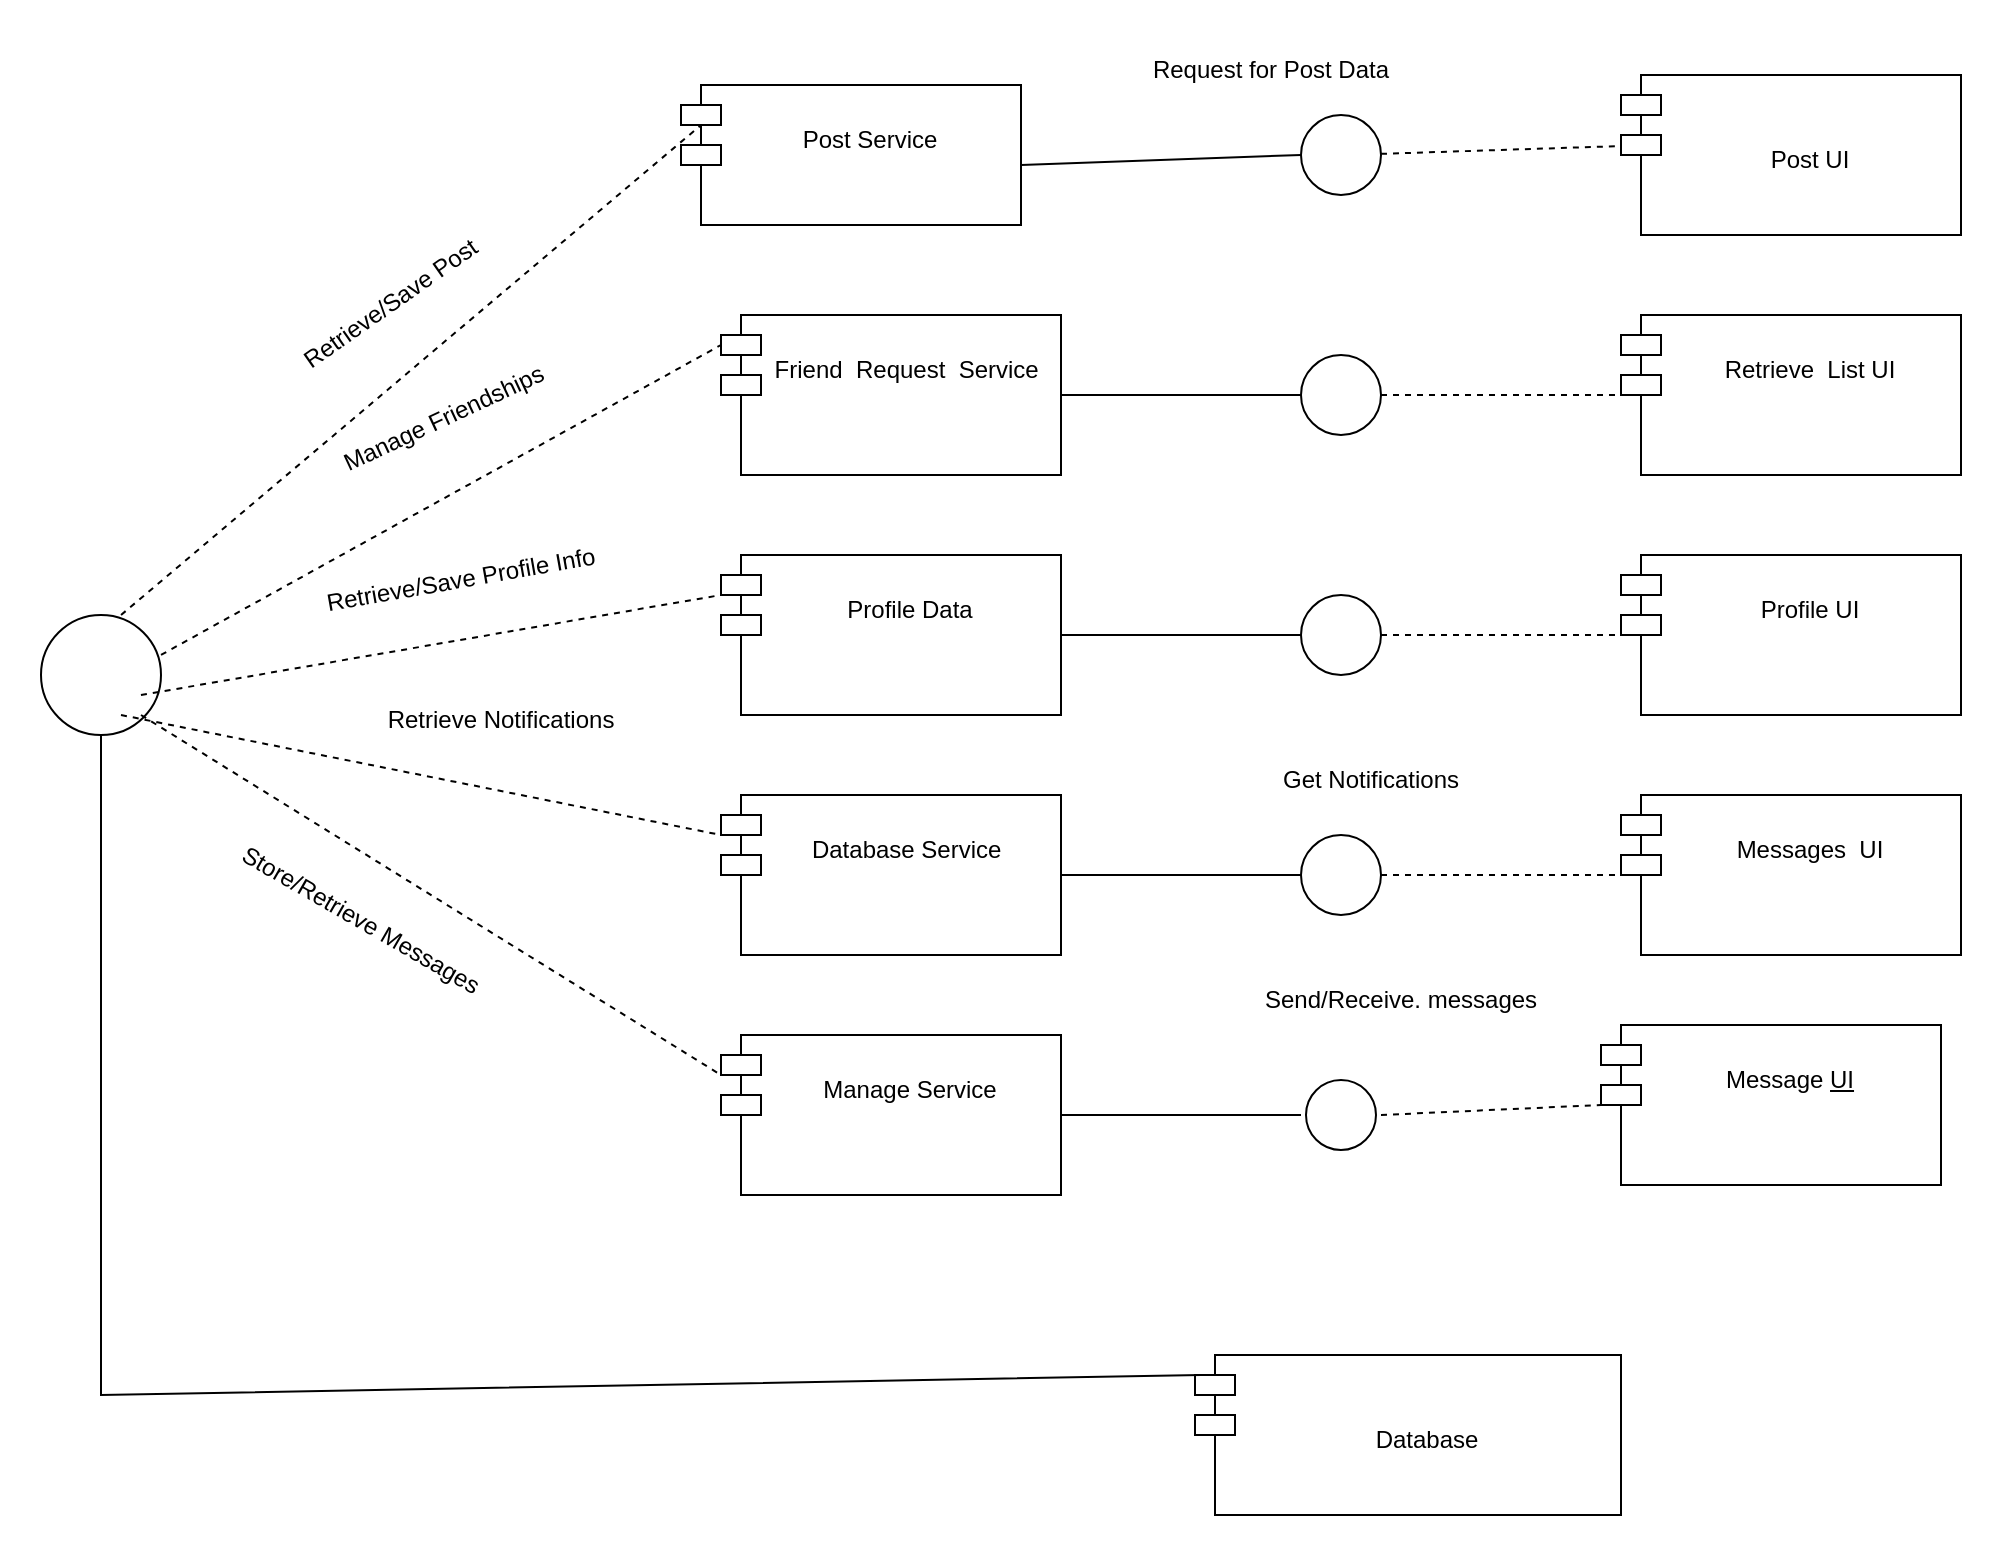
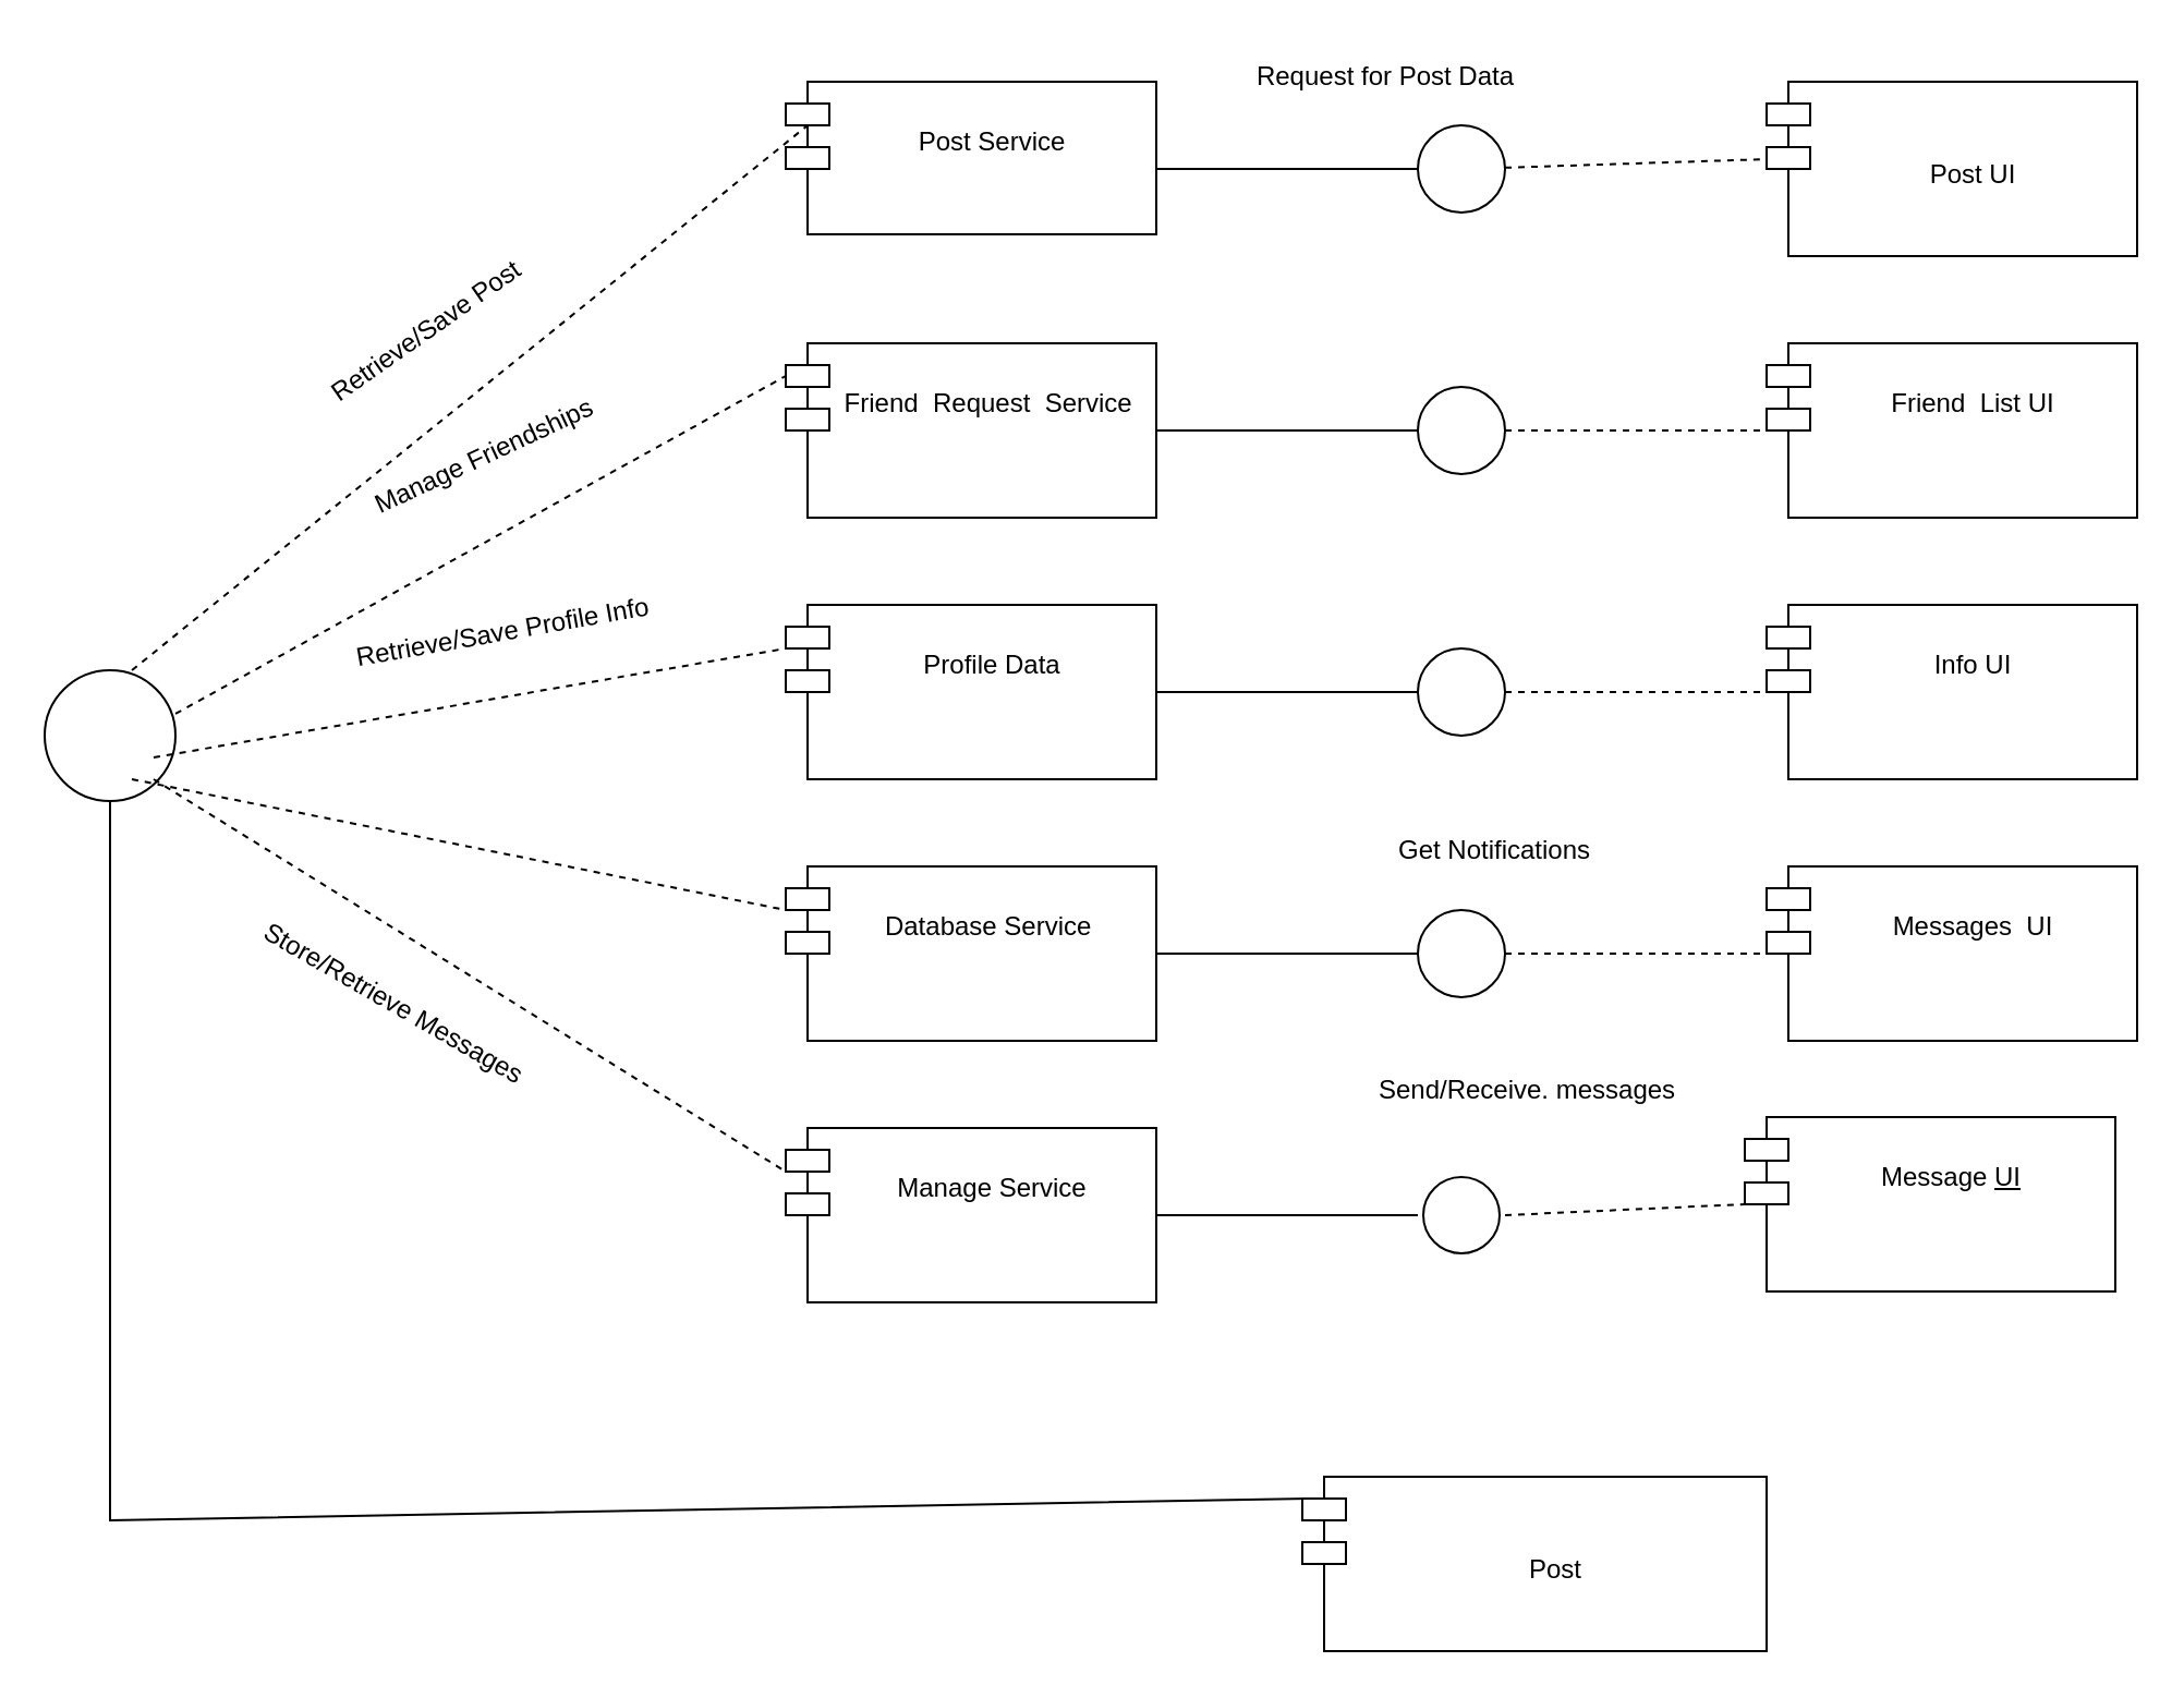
- <mxCell id="5" value="&lt;div&gt;&lt;br&gt;&lt;/div&gt;&lt;div&gt;Post Service&lt;/div&gt;" style="shape=module;align=left;spacingLeft=20;align=center;verticalAlign=top;whiteSpace=wrap;html=1;" vertex="1" parent="1"><mxGeometry x="340" y="42" width="170" height="70" as="geometry" /></mxCell>
+ <mxCell id="5" value="&lt;div&gt;&lt;br&gt;&lt;/div&gt;&lt;div&gt;Post Service&lt;/div&gt;" style="shape=module;align=left;spacingLeft=20;align=center;verticalAlign=top;whiteSpace=wrap;html=1;" vertex="1" parent="1"><mxGeometry x="360" y="37" width="170" height="70" as="geometry" /></mxCell>
- <mxCell id="10" value="&lt;div&gt;&lt;br&gt;&lt;/div&gt;&lt;div&gt;Retrieve&amp;nbsp; List UI&lt;/div&gt;" style="shape=module;align=left;spacingLeft=20;align=center;verticalAlign=top;whiteSpace=wrap;html=1;" vertex="1" parent="1"><mxGeometry x="810" y="157" width="170" height="80" as="geometry" /></mxCell>
+ <mxCell id="10" value="&lt;div&gt;&lt;br&gt;&lt;/div&gt;&lt;div&gt;Friend&amp;nbsp; List UI&lt;/div&gt;" style="shape=module;align=left;spacingLeft=20;align=center;verticalAlign=top;whiteSpace=wrap;html=1;" vertex="1" parent="1"><mxGeometry x="810" y="157" width="170" height="80" as="geometry" /></mxCell>
- <mxCell id="12" value="&lt;div&gt;&lt;br&gt;&lt;/div&gt;Profile UI" style="shape=module;align=left;spacingLeft=20;align=center;verticalAlign=top;whiteSpace=wrap;html=1;" vertex="1" parent="1"><mxGeometry x="810" y="277" width="170" height="80" as="geometry" /></mxCell>
+ <mxCell id="12" value="&lt;div&gt;&lt;br&gt;&lt;/div&gt;Info UI" style="shape=module;align=left;spacingLeft=20;align=center;verticalAlign=top;whiteSpace=wrap;html=1;" vertex="1" parent="1"><mxGeometry x="810" y="277" width="170" height="80" as="geometry" /></mxCell>
- <mxCell id="42" value="Retrieve Notifications" style="text;html=1;align=center;verticalAlign=middle;resizable=0;points=[];autosize=1;strokeColor=none;fillColor=none;" vertex="1" parent="1"><mxGeometry x="180" y="345" width="140" height="30" as="geometry" /></mxCell>
- <mxCell id="27" value="&lt;div&gt;&lt;br&gt;&lt;/div&gt;&lt;div&gt;&lt;br&gt;&lt;/div&gt;&lt;div&gt;&lt;span style=&quot;background-color: initial;&quot;&gt;Database&lt;/span&gt;&lt;/div&gt;" style="shape=module;align=left;spacingLeft=20;align=center;verticalAlign=top;whiteSpace=wrap;html=1;" vertex="1" parent="1"><mxGeometry x="597" y="677" width="213" height="80" as="geometry" /></mxCell>
+ <mxCell id="27" value="&lt;div&gt;&lt;br&gt;&lt;/div&gt;&lt;div&gt;&lt;br&gt;&lt;/div&gt;&lt;div&gt;&lt;span style=&quot;background-color: initial;&quot;&gt;Post&lt;/span&gt;&lt;/div&gt;" style="shape=module;align=left;spacingLeft=20;align=center;verticalAlign=top;whiteSpace=wrap;html=1;" vertex="1" parent="1"><mxGeometry x="597" y="677" width="213" height="80" as="geometry" /></mxCell>
